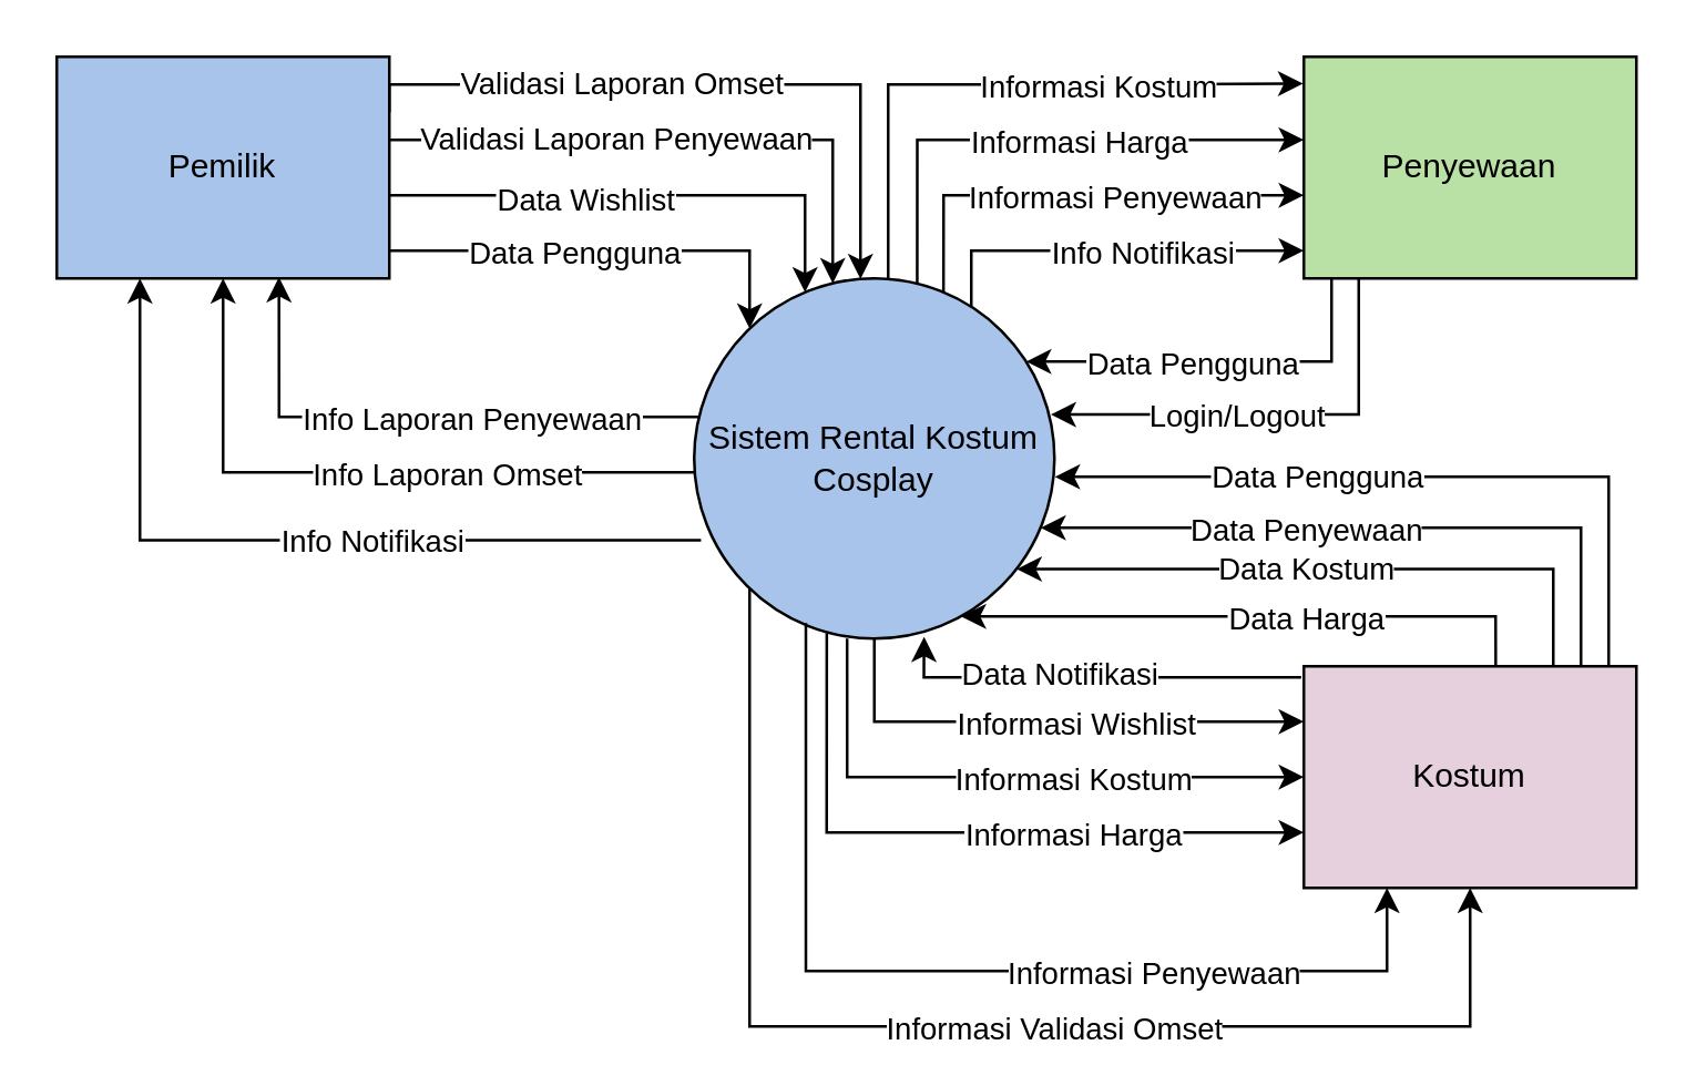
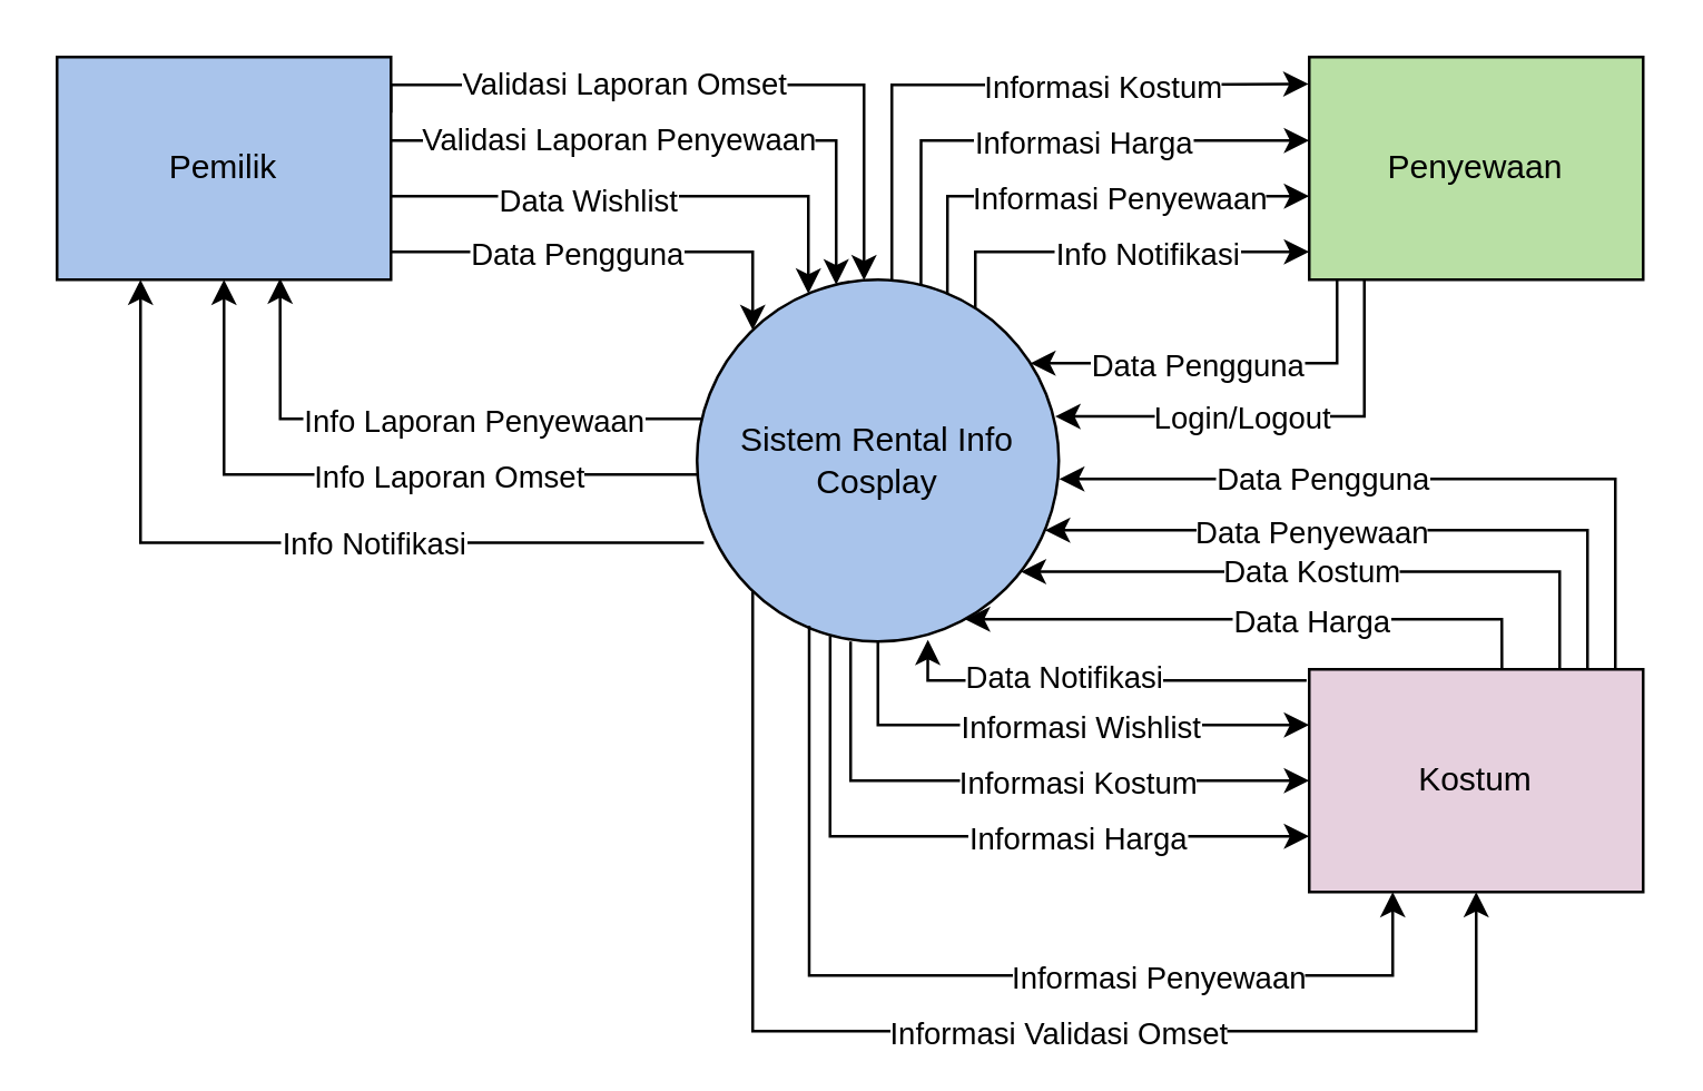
- <mxCell id="2" value="Sistem Rental Kostum Cosplay" style="ellipse;whiteSpace=wrap;html=1;aspect=fixed;fillColor=#A9C4EB;" vertex="1" parent="1"><mxGeometry x="250" y="100" width="130" height="130" as="geometry" /></mxCell>
+ <mxCell id="2" value="Sistem Rental Info Cosplay" style="ellipse;whiteSpace=wrap;html=1;aspect=fixed;fillColor=#A9C4EB;" vertex="1" parent="1"><mxGeometry x="250" y="100" width="130" height="130" as="geometry" /></mxCell>
